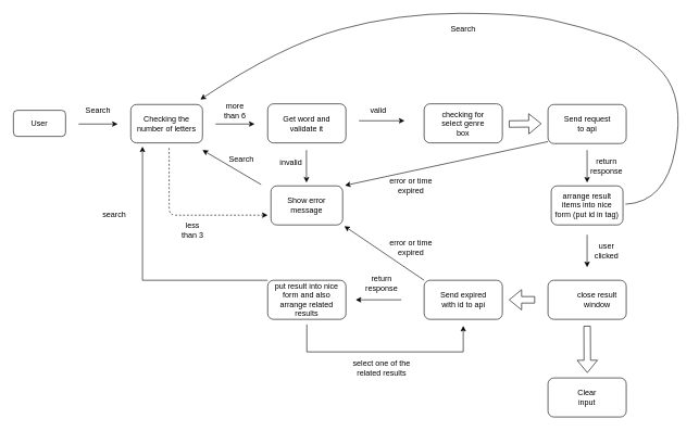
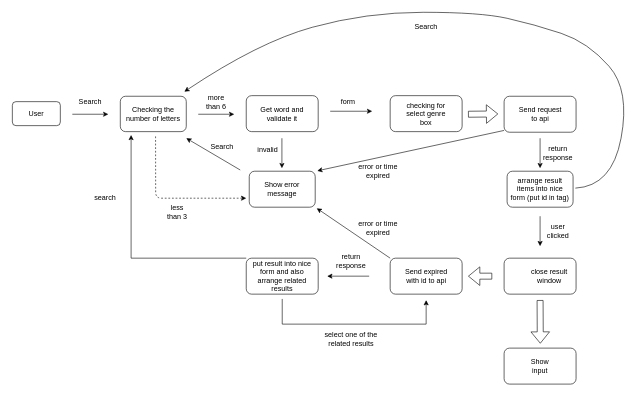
- <mxCell id="18" value="valid" style="text;html=1;strokeColor=none;fillColor=none;align=center;verticalAlign=middle;whiteSpace=wrap;rounded=0;" parent="1" vertex="1"><mxGeometry x="550" y="155" width="60" height="30" as="geometry" /></mxCell>
+ <mxCell id="18" value="form" style="text;html=1;strokeColor=none;fillColor=none;align=center;verticalAlign=middle;whiteSpace=wrap;rounded=0;" parent="1" vertex="1"><mxGeometry x="550" y="155" width="60" height="30" as="geometry" /></mxCell>
- <mxCell id="48" value="Clear input" style="text;html=1;strokeColor=none;fillColor=none;align=center;verticalAlign=middle;whiteSpace=wrap;rounded=0;" parent="1" vertex="1"><mxGeometry x="870" y="595" width="60" height="30" as="geometry" /></mxCell>
+ <mxCell id="48" value="Show input" style="text;html=1;strokeColor=none;fillColor=none;align=center;verticalAlign=middle;whiteSpace=wrap;rounded=0;" parent="1" vertex="1"><mxGeometry x="870" y="595" width="60" height="30" as="geometry" /></mxCell>
